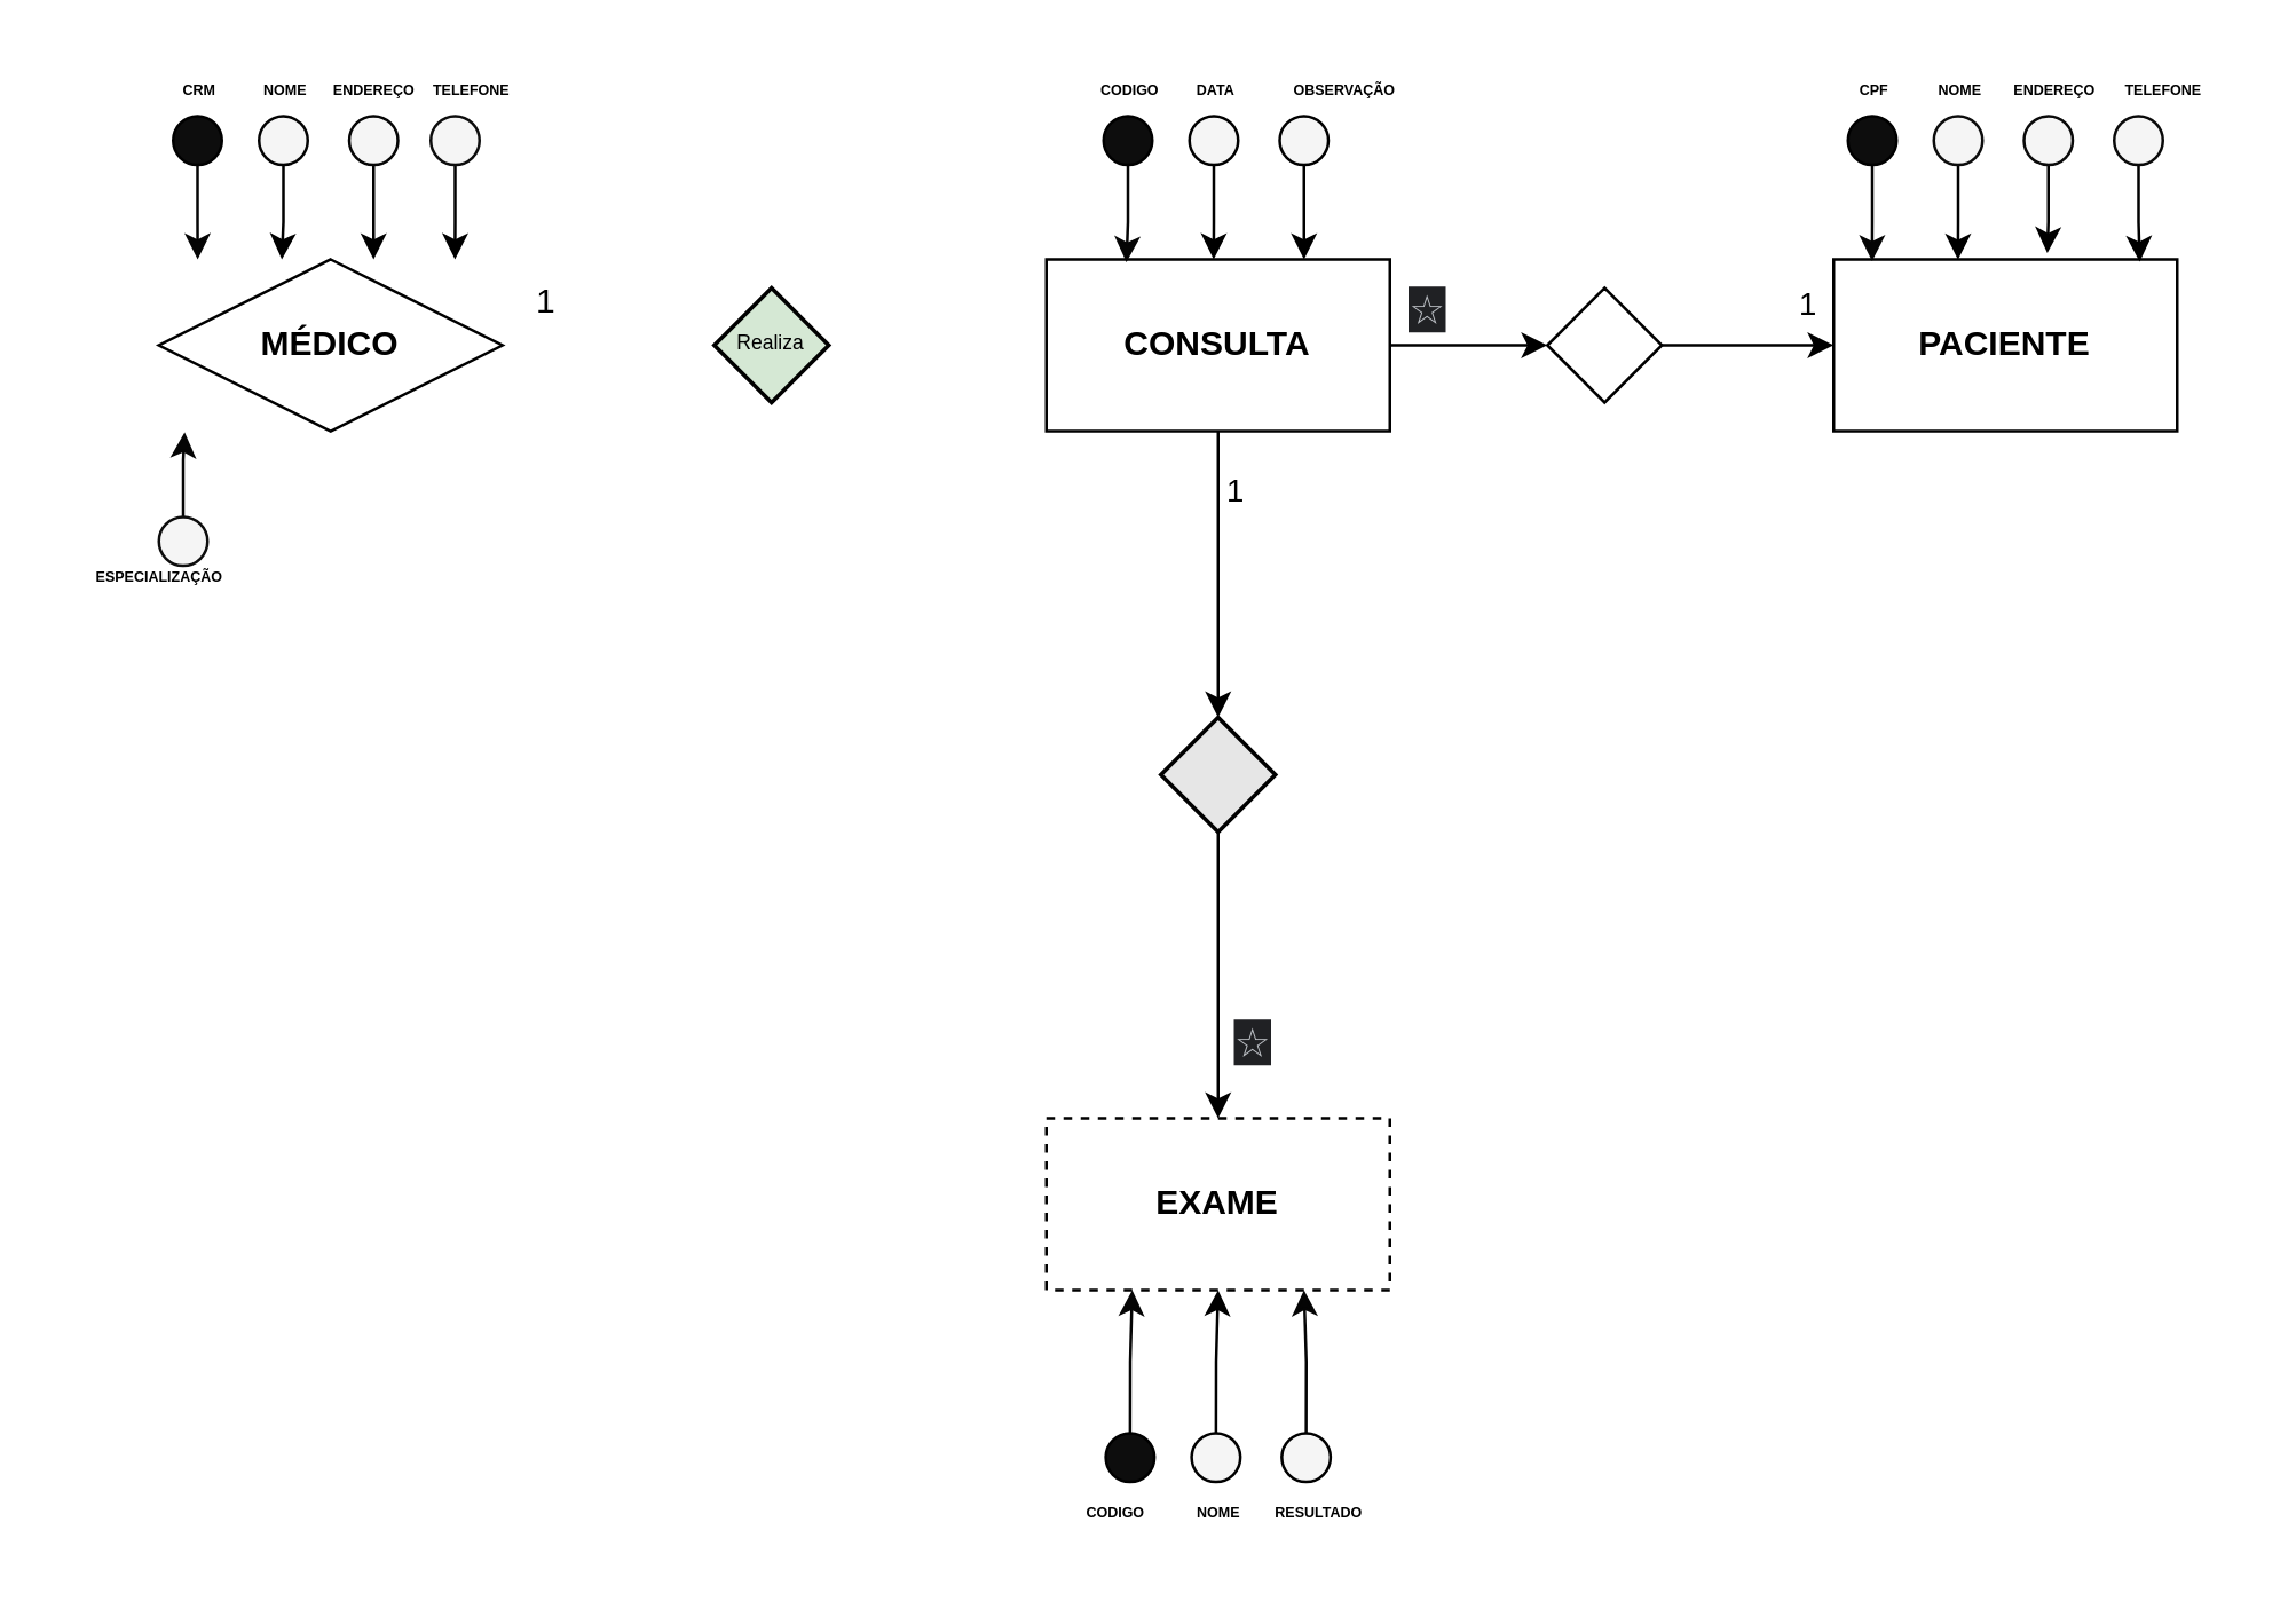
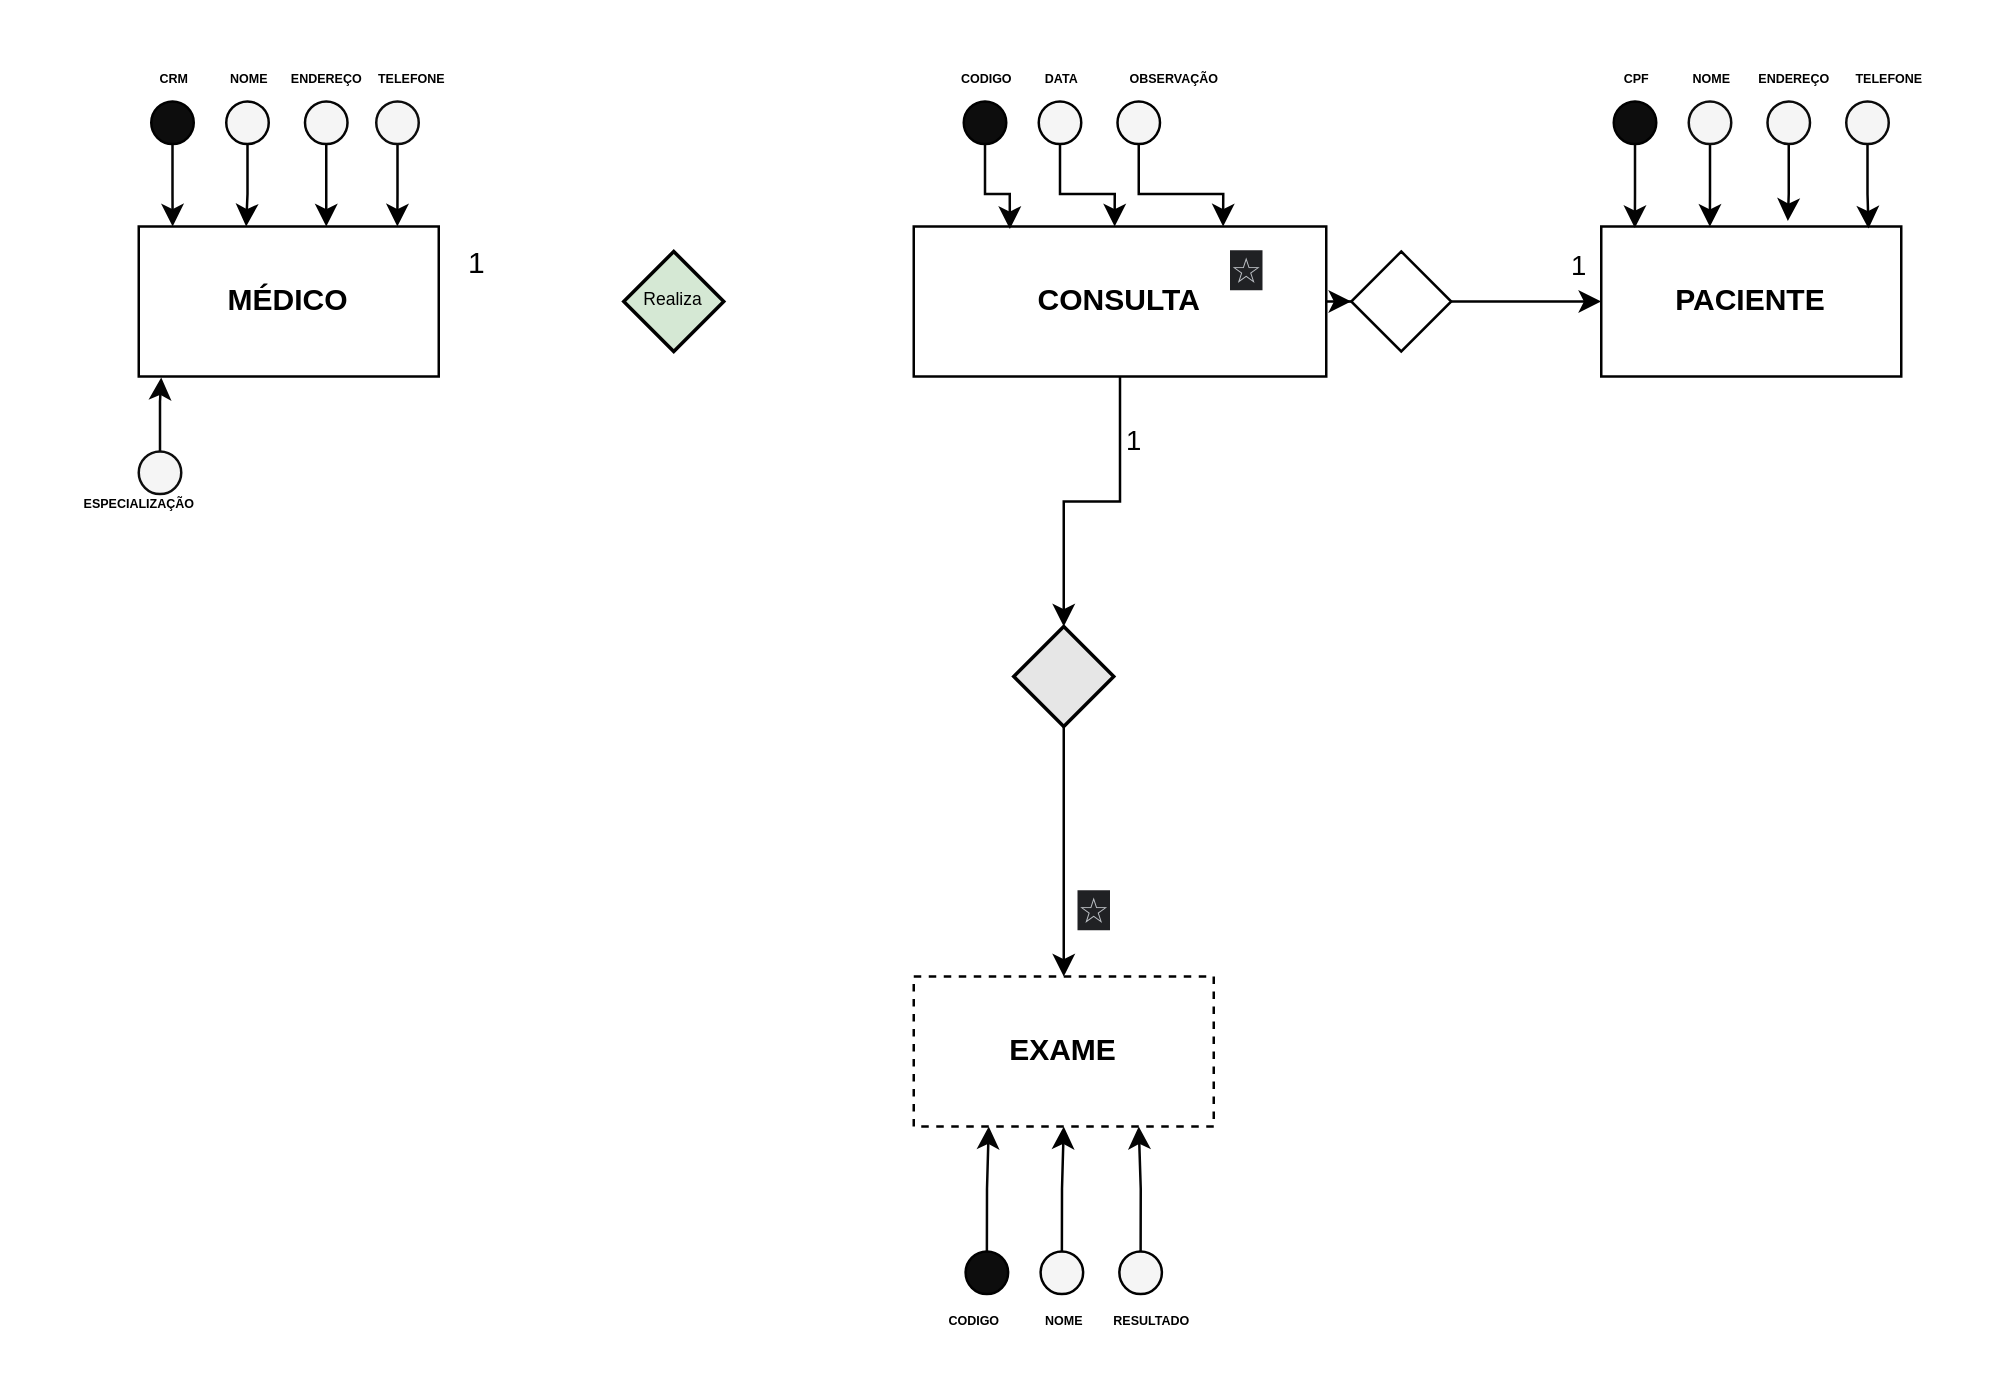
- <mxCell id="8" value="MÉDICO" style="rhombus;whiteSpace=wrap;html=1;fontColor=#000000;fontStyle=1;" vertex="1" parent="1"><mxGeometry x="55" y="90" width="120" height="60" as="geometry" /></mxCell>
+ <mxCell id="8" value="MÉDICO" style="rounded=0;whiteSpace=wrap;html=1;fontColor=#000000;fontStyle=1" vertex="1" parent="1"><mxGeometry x="55" y="90" width="120" height="60" as="geometry" /></mxCell>
- <mxCell id="7" value="CONSULTA" style="rounded=0;whiteSpace=wrap;html=1;fontStyle=1;fontColor=#000000;" vertex="1" parent="1"><mxGeometry x="365" y="90" width="120" height="60" as="geometry" /></mxCell>
+ <mxCell id="7" value="CONSULTA" style="rounded=0;whiteSpace=wrap;html=1;fontStyle=1;fontColor=#000000;" vertex="1" parent="1"><mxGeometry x="365" y="90" width="165" height="60" as="geometry" /></mxCell>
